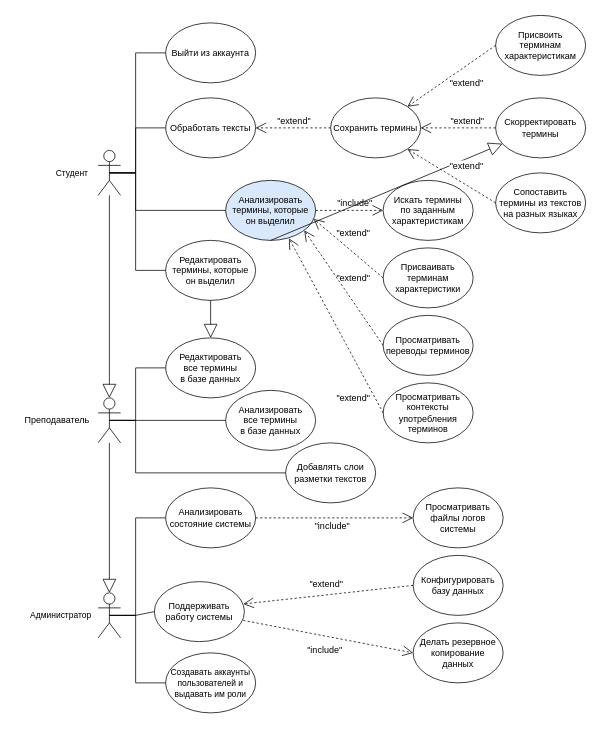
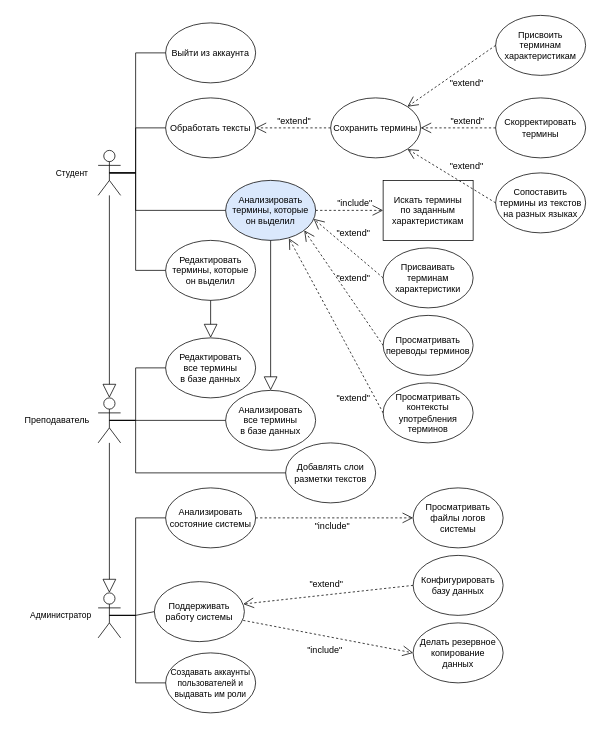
- <mxCell id="33" value="" style="endArrow=block;endSize=16;endFill=0;html=1;rounded=0;exitX=0.5;exitY=1;exitDx=0;exitDy=0;" parent="1" source="9" target="6" edge="1"><mxGeometry x="0.14" y="46" width="160" relative="1" as="geometry"><mxPoint x="250" y="440" as="sourcePoint" /><mxPoint x="110" y="595" as="targetPoint" /><mxPoint as="offset" /></mxGeometry></mxCell>
+ <mxCell id="33" value="" style="endArrow=block;endSize=16;endFill=0;html=1;rounded=0;exitX=0.5;exitY=1;exitDx=0;exitDy=0;entryX=0.5;entryY=0;entryDx=0;entryDy=0;" parent="1" source="9" target="11" edge="1"><mxGeometry x="0.14" y="46" width="160" relative="1" as="geometry"><mxPoint x="250" y="440" as="sourcePoint" /><mxPoint x="110" y="595" as="targetPoint" /><mxPoint as="offset" /></mxGeometry></mxCell>
- <mxCell id="19" value="Искать термины&lt;br&gt;по заданным характеристикам" style="ellipse;whiteSpace=wrap;html=1;" parent="1" vertex="1"><mxGeometry x="510" y="240" width="120" height="80" as="geometry" /></mxCell>
+ <mxCell id="19" value="Искать термины&lt;br&gt;по заданным характеристикам" style="whiteSpace=wrap;html=1;rounded=0;" parent="1" vertex="1"><mxGeometry x="510" y="240" width="120" height="80" as="geometry" /></mxCell>
